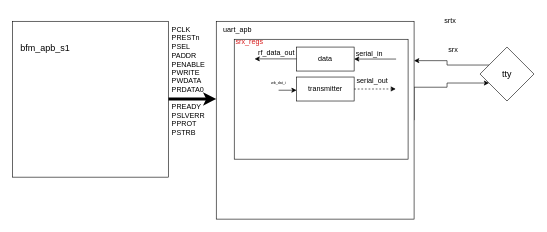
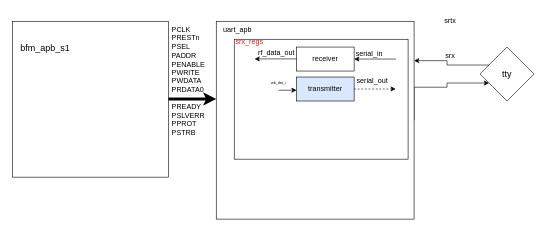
- <mxCell id="10" value="srx" style="text;html=1;align=center;verticalAlign=middle;resizable=0;points=[];autosize=1;strokeColor=none;fillColor=none;" vertex="1" parent="1"><mxGeometry x="735" y="68" width="40" height="30" as="geometry" /></mxCell>
+ <mxCell id="10" value="srx" style="text;html=1;align=center;verticalAlign=middle;resizable=0;points=[];autosize=1;strokeColor=none;fillColor=none;" vertex="1" parent="1"><mxGeometry x="730" y="78" width="40" height="30" as="geometry" /></mxCell>
- <mxCell id="16" value="data" style="rounded=0;whiteSpace=wrap;html=1;" vertex="1" parent="1"><mxGeometry x="494" y="78" width="96" height="40" as="geometry" /></mxCell>
+ <mxCell id="16" value="receiver" style="rounded=0;whiteSpace=wrap;html=1;" vertex="1" parent="1"><mxGeometry x="494" y="78" width="96" height="40" as="geometry" /></mxCell>
- <mxCell id="15" value="transmitter" style="rounded=0;whiteSpace=wrap;html=1;" vertex="1" parent="1"><mxGeometry x="494" y="128" width="96" height="40" as="geometry" /></mxCell>
+ <mxCell id="15" value="transmitter" style="rounded=0;whiteSpace=wrap;html=1;fillColor=#dae8fc;" vertex="1" parent="1"><mxGeometry x="494" y="128" width="96" height="40" as="geometry" /></mxCell>
